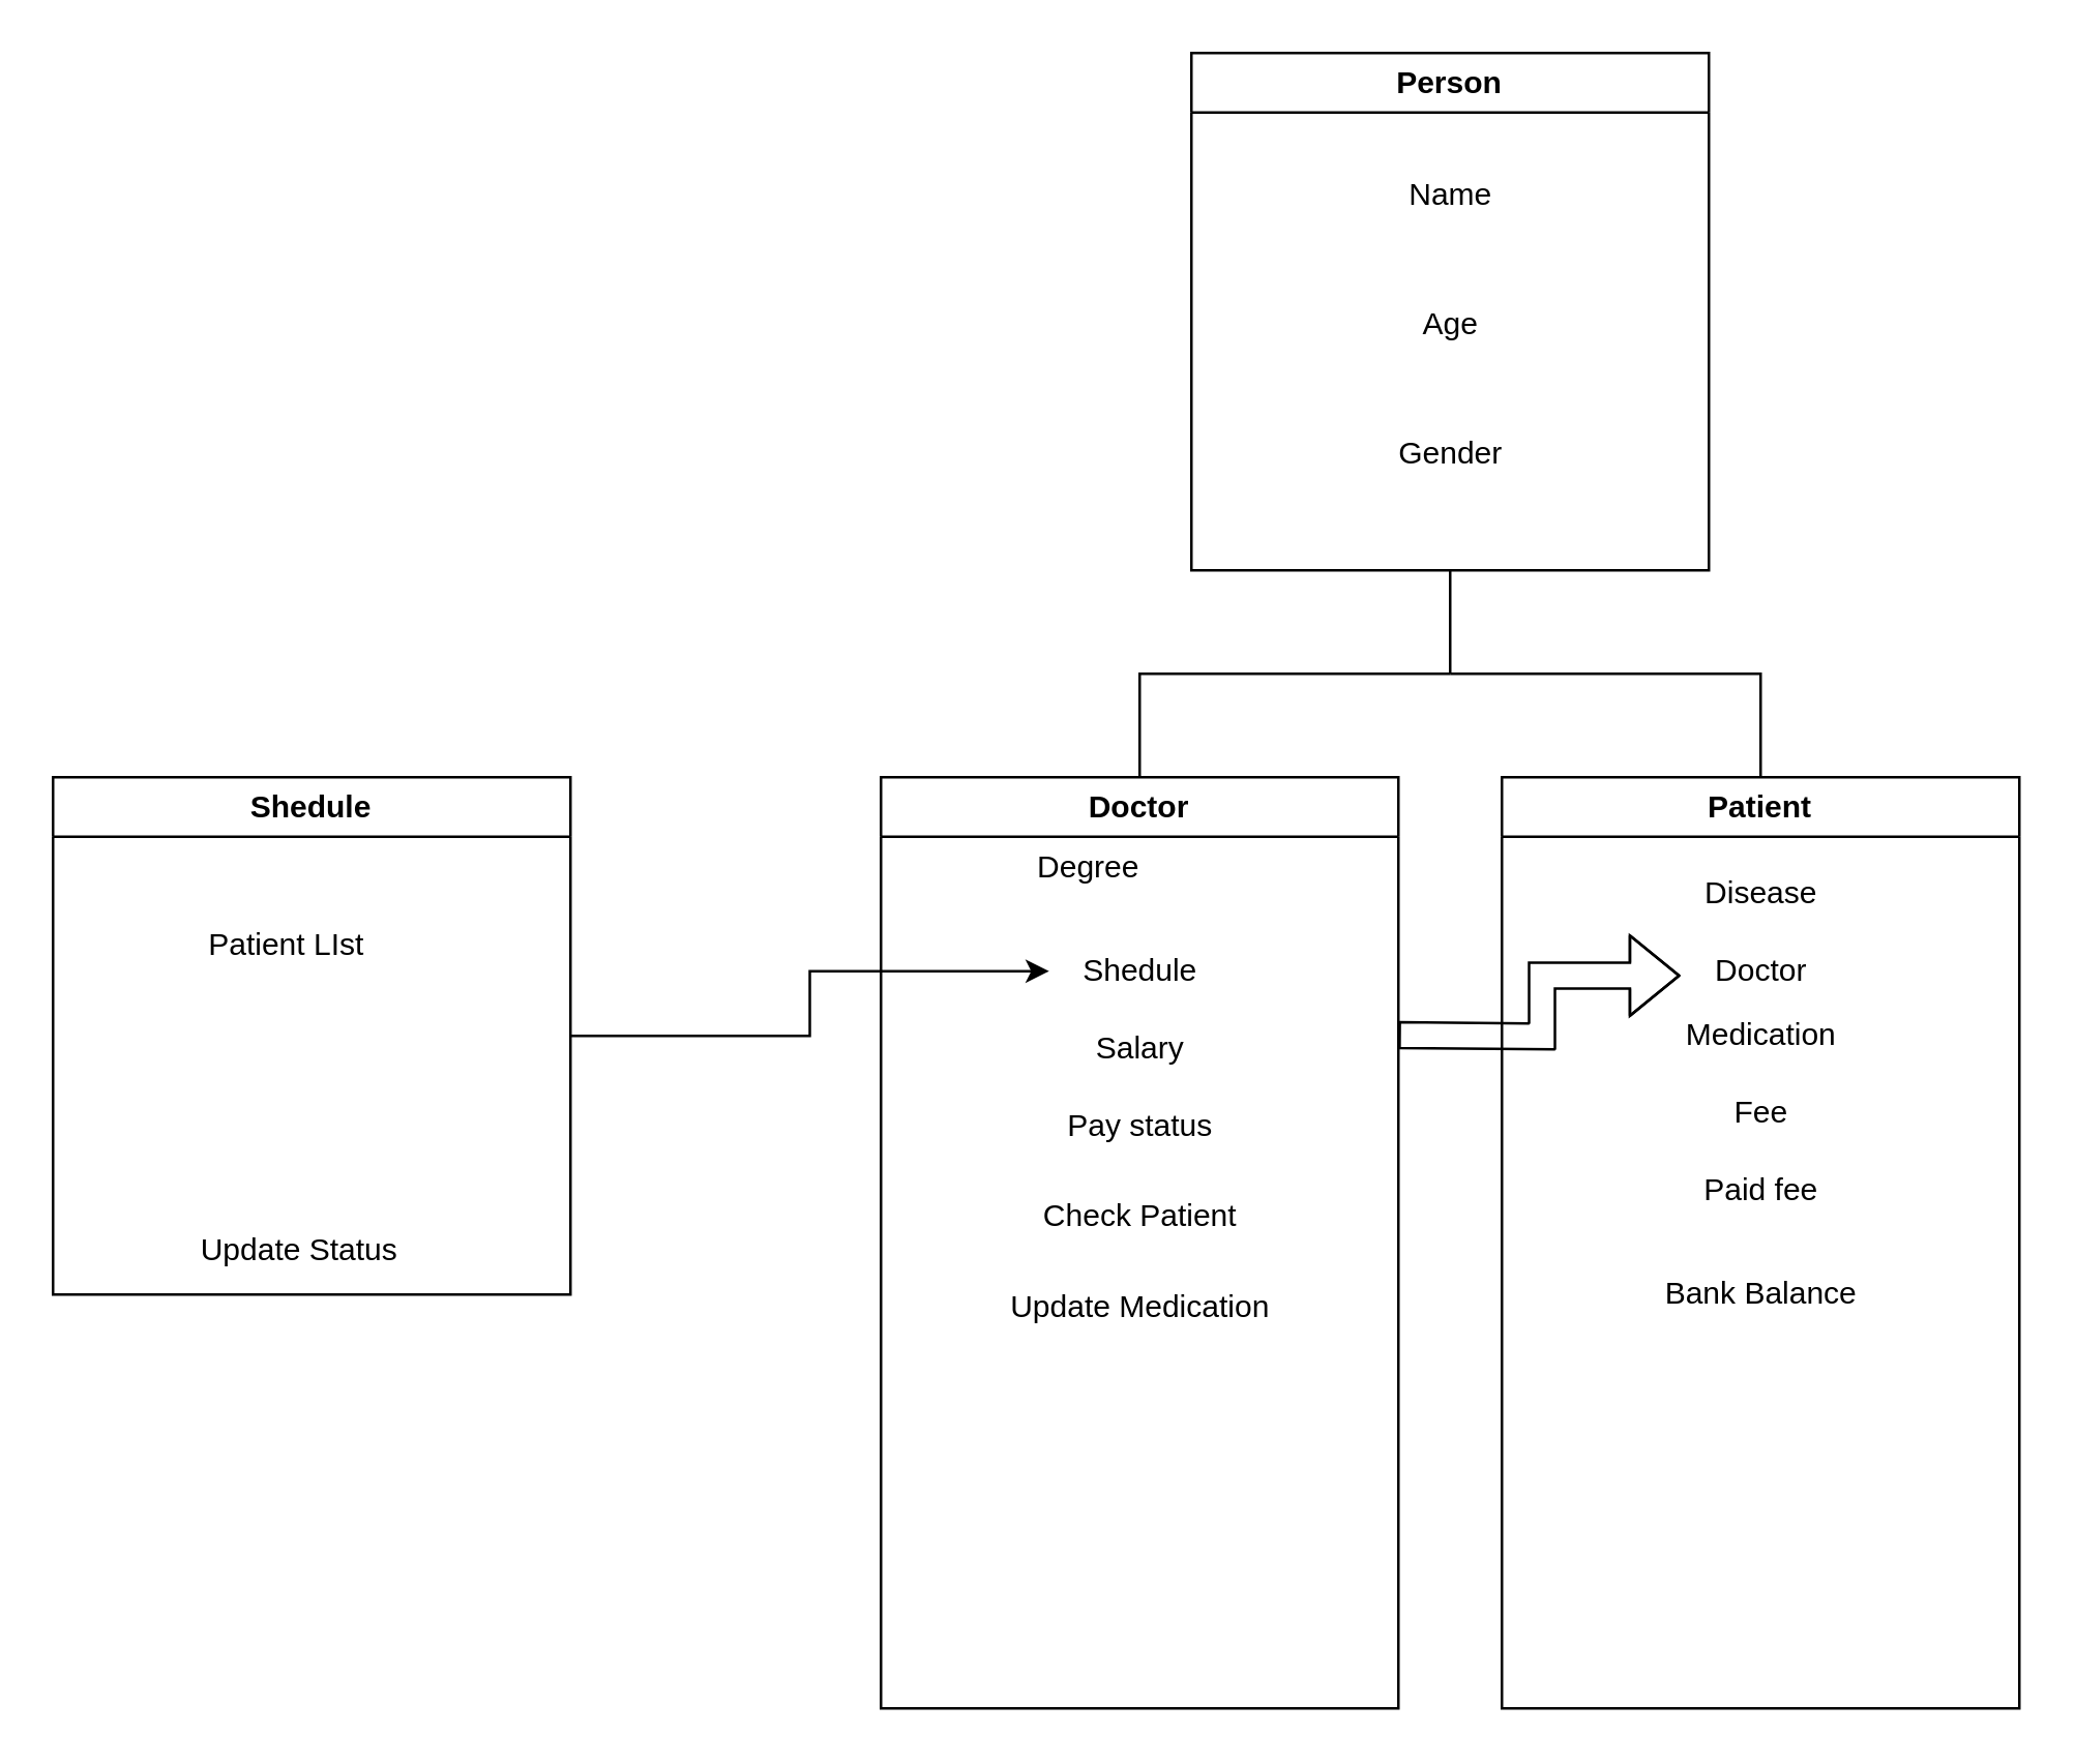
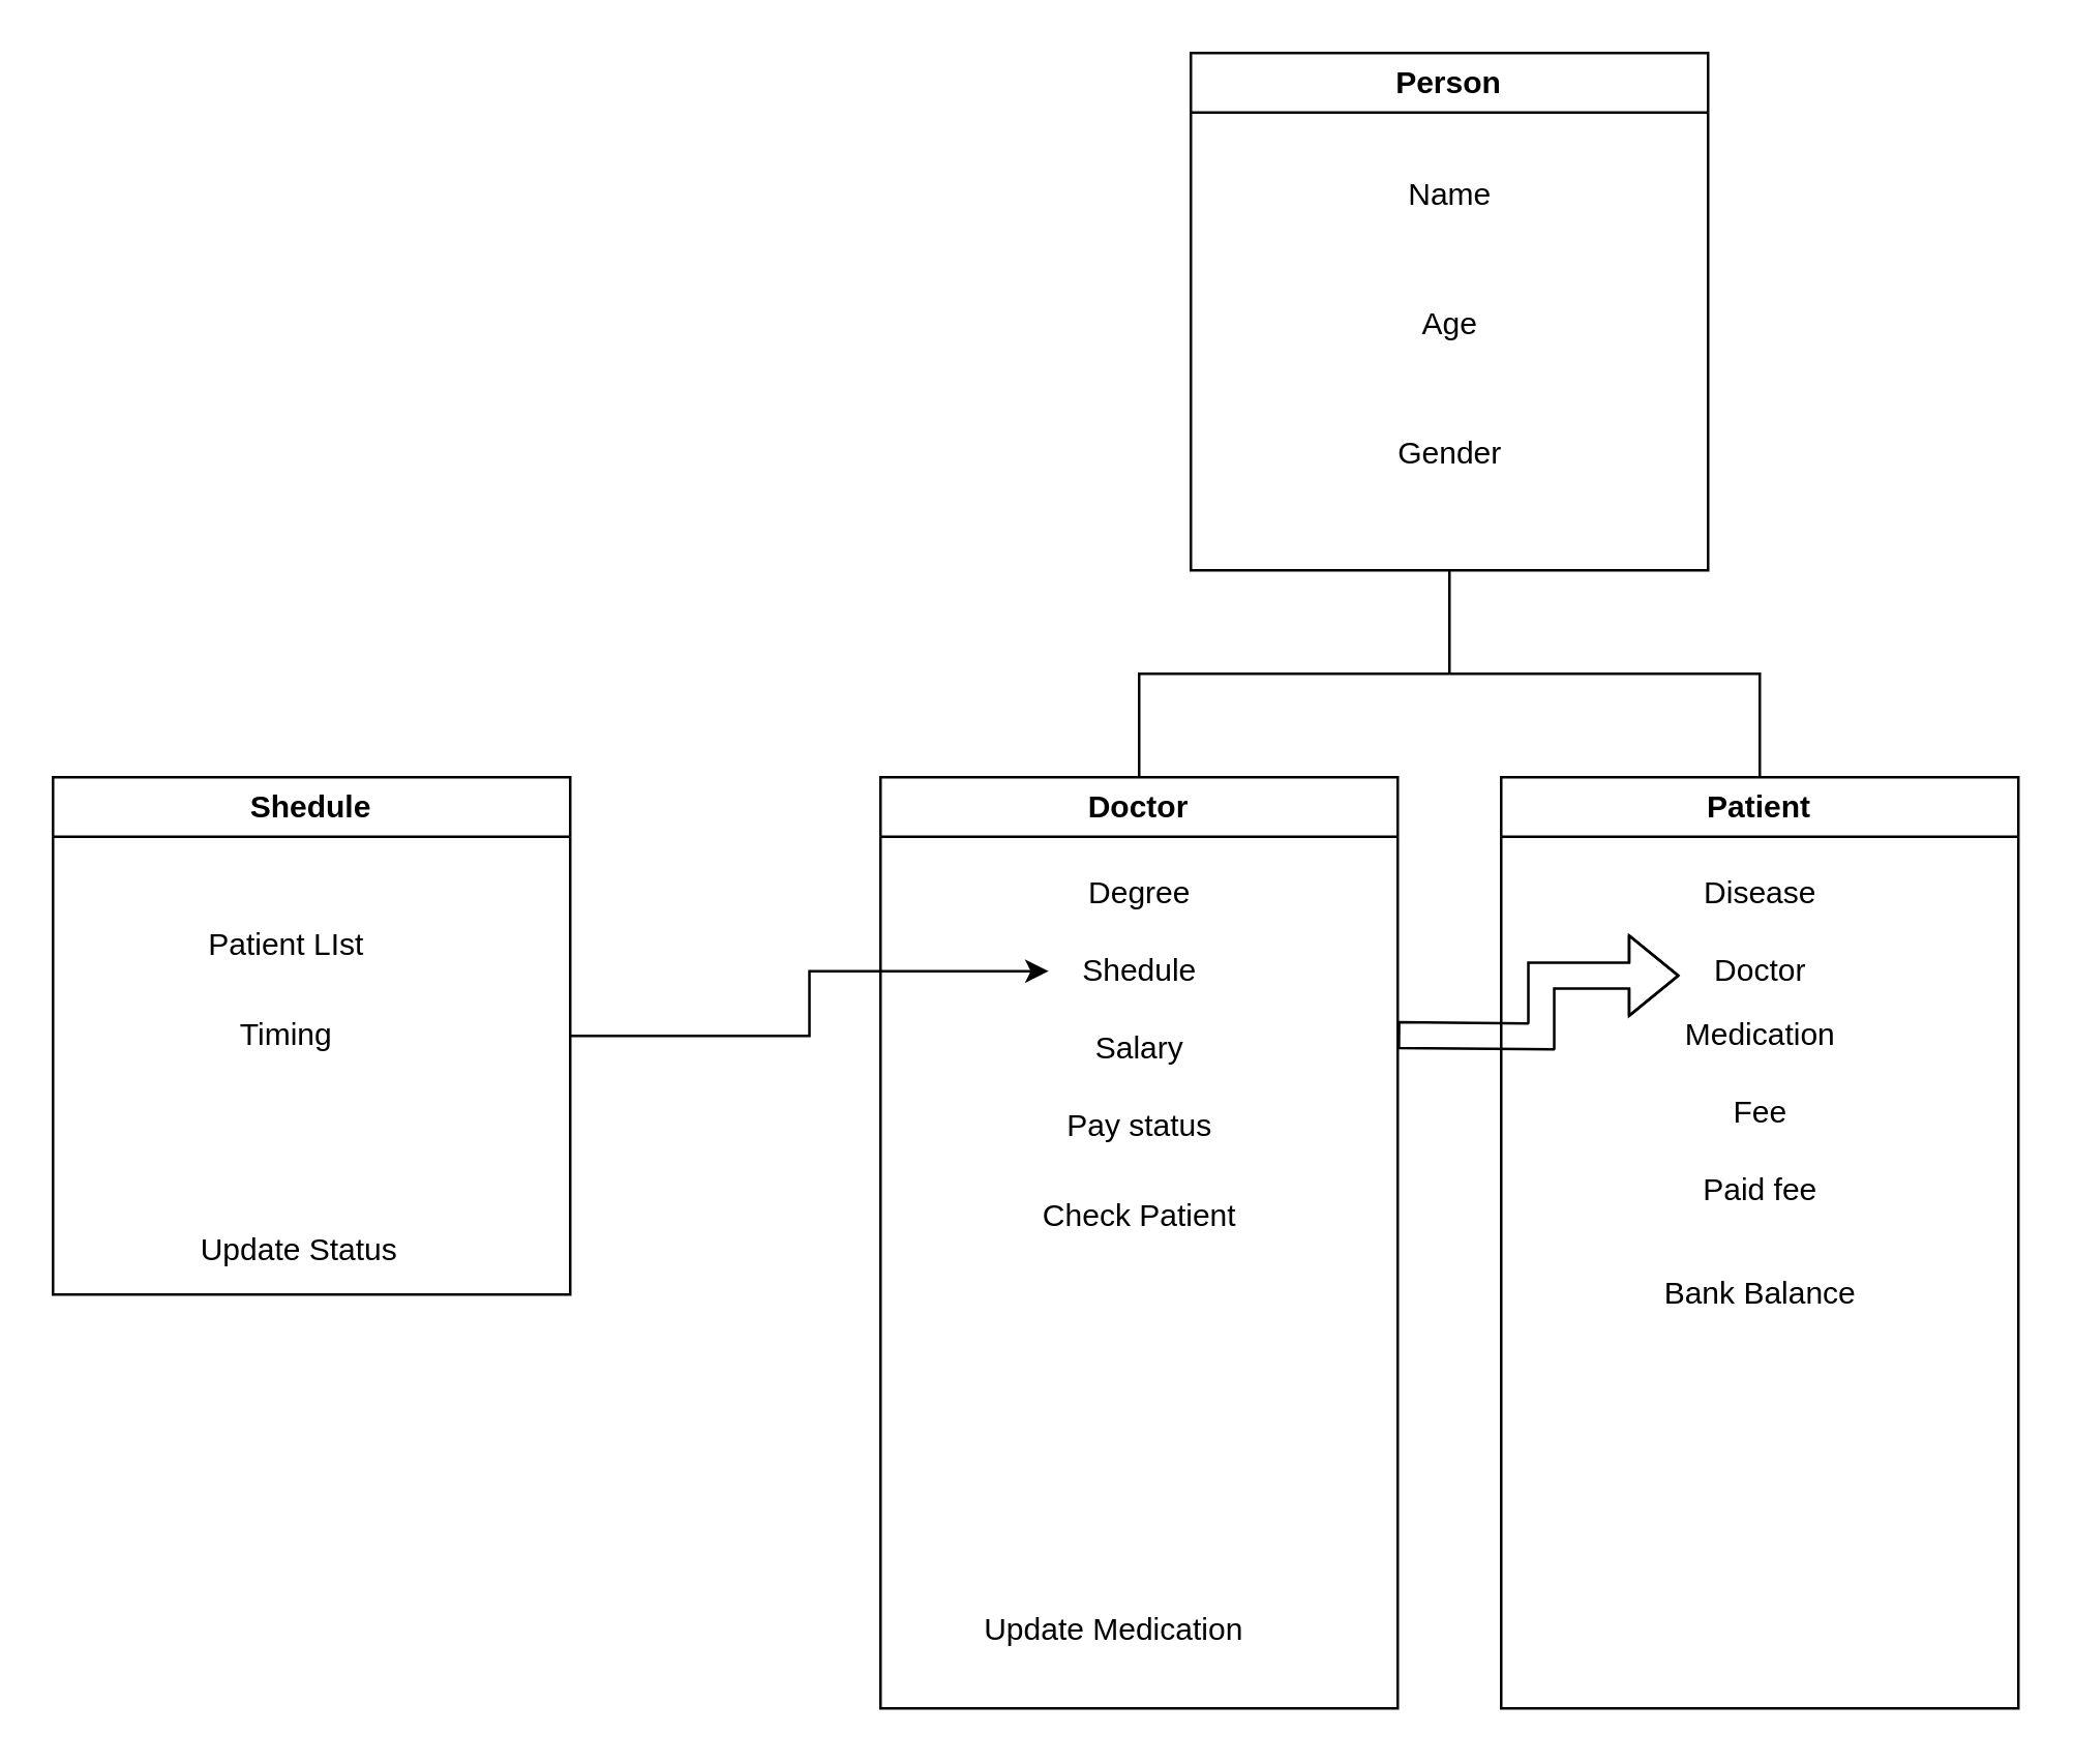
- <mxCell id="17" value="Degree" style="text;html=1;align=center;verticalAlign=middle;resizable=0;points=[];autosize=1;strokeColor=none;fillColor=none;" vertex="1" parent="16"><mxGeometry x="50" y="20" width="60" height="30" as="geometry" /></mxCell>
+ <mxCell id="17" value="Degree" style="text;html=1;align=center;verticalAlign=middle;resizable=0;points=[];autosize=1;strokeColor=none;fillColor=none;" vertex="1" parent="16"><mxGeometry x="70" y="30" width="60" height="30" as="geometry" /></mxCell>
+ <mxCell id="27" value="Timing" style="text;html=1;align=center;verticalAlign=middle;resizable=0;points=[];autosize=1;strokeColor=none;fillColor=none;" vertex="1" parent="25"><mxGeometry x="60" y="85" width="60" height="30" as="geometry" /></mxCell>
- <mxCell id="22" value="Update Medication" style="text;html=1;align=center;verticalAlign=middle;resizable=0;points=[];autosize=1;strokeColor=none;fillColor=none;" vertex="1" parent="16"><mxGeometry x="40" y="190" width="120" height="30" as="geometry" /></mxCell>
+ <mxCell id="22" value="Update Medication" style="text;html=1;align=center;verticalAlign=middle;resizable=0;points=[];autosize=1;strokeColor=none;fillColor=none;" vertex="1" parent="16"><mxGeometry x="30" y="315" width="120" height="30" as="geometry" /></mxCell>
